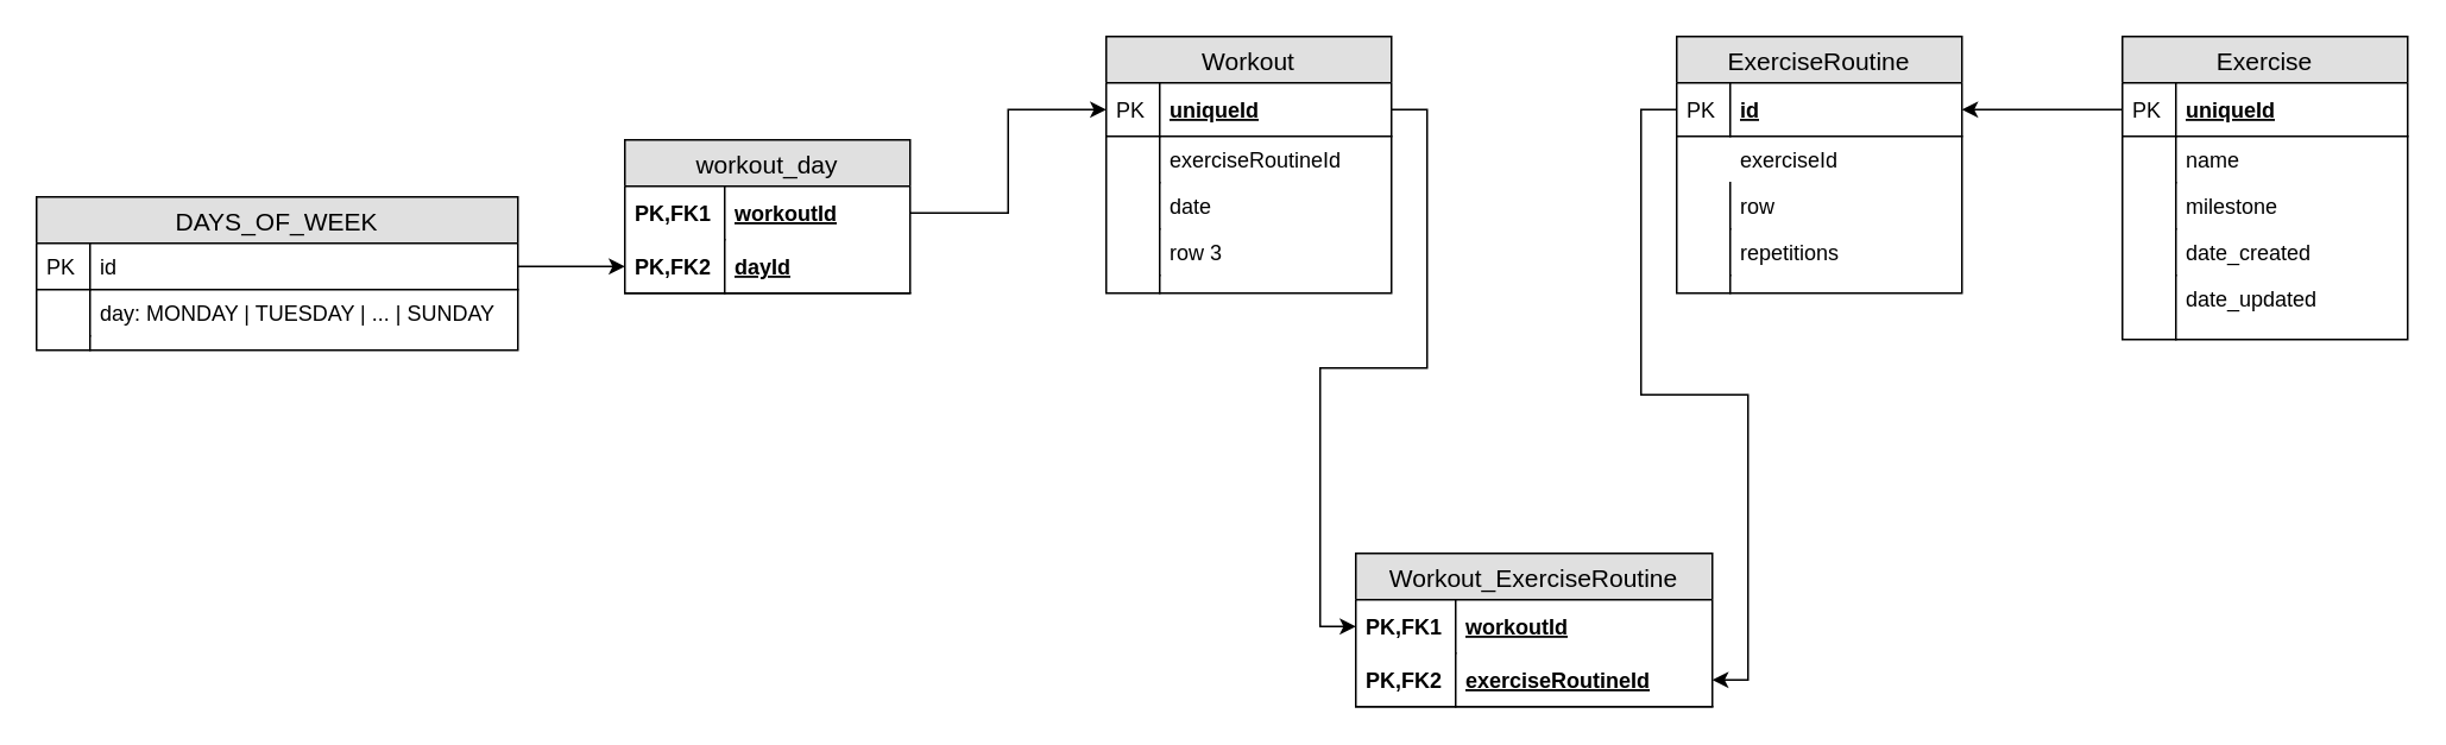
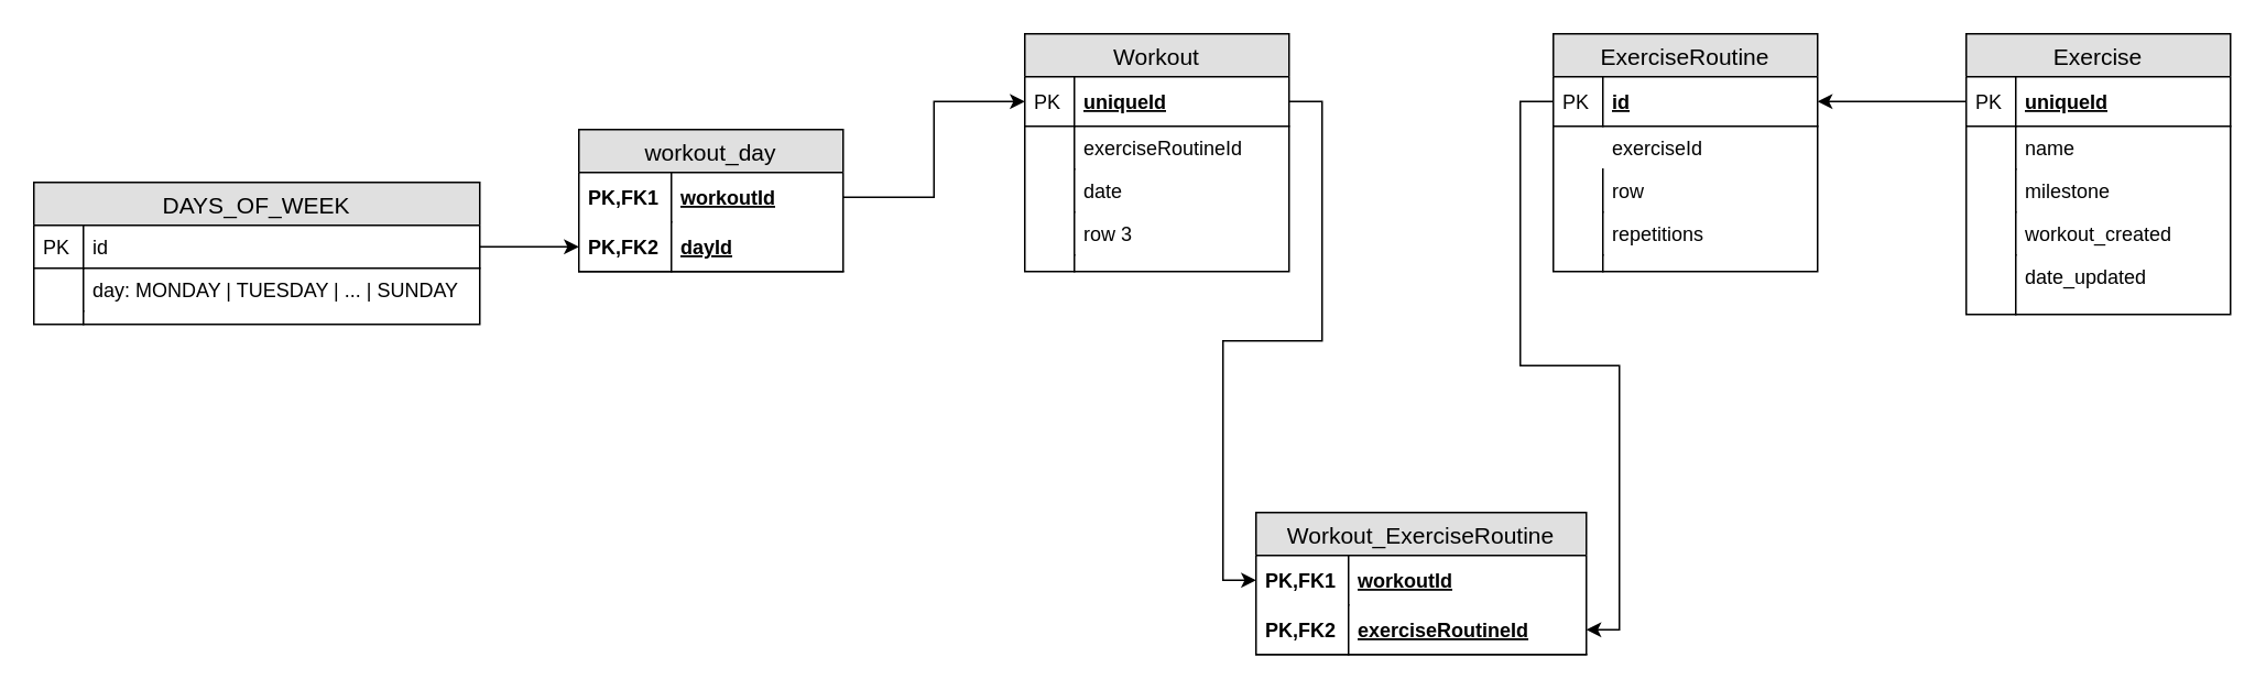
- <mxCell id="9" value="date_created" style="shape=partialRectangle;top=0;left=0;right=0;bottom=0;align=left;verticalAlign=top;fillColor=none;spacingLeft=34;spacingRight=4;overflow=hidden;rotatable=0;points=[[0,0.5],[1,0.5]];portConstraint=eastwest;dropTarget=0;fontSize=12;" vertex="1" parent="2"><mxGeometry y="108" width="160" height="26" as="geometry" /></mxCell>
+ <mxCell id="9" value="workout_created" style="shape=partialRectangle;top=0;left=0;right=0;bottom=0;align=left;verticalAlign=top;fillColor=none;spacingLeft=34;spacingRight=4;overflow=hidden;rotatable=0;points=[[0,0.5],[1,0.5]];portConstraint=eastwest;dropTarget=0;fontSize=12;" vertex="1" parent="2"><mxGeometry y="108" width="160" height="26" as="geometry" /></mxCell>
